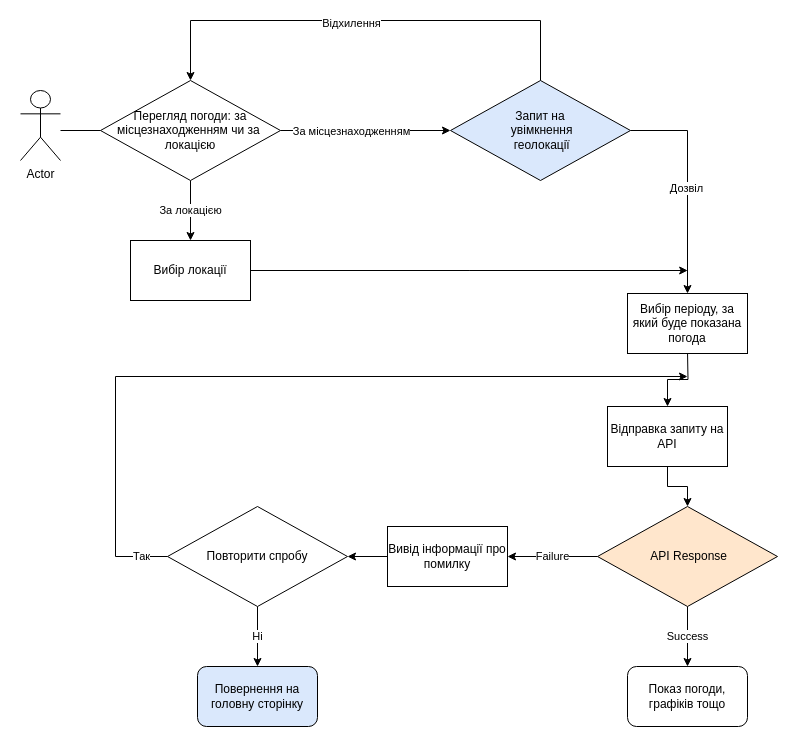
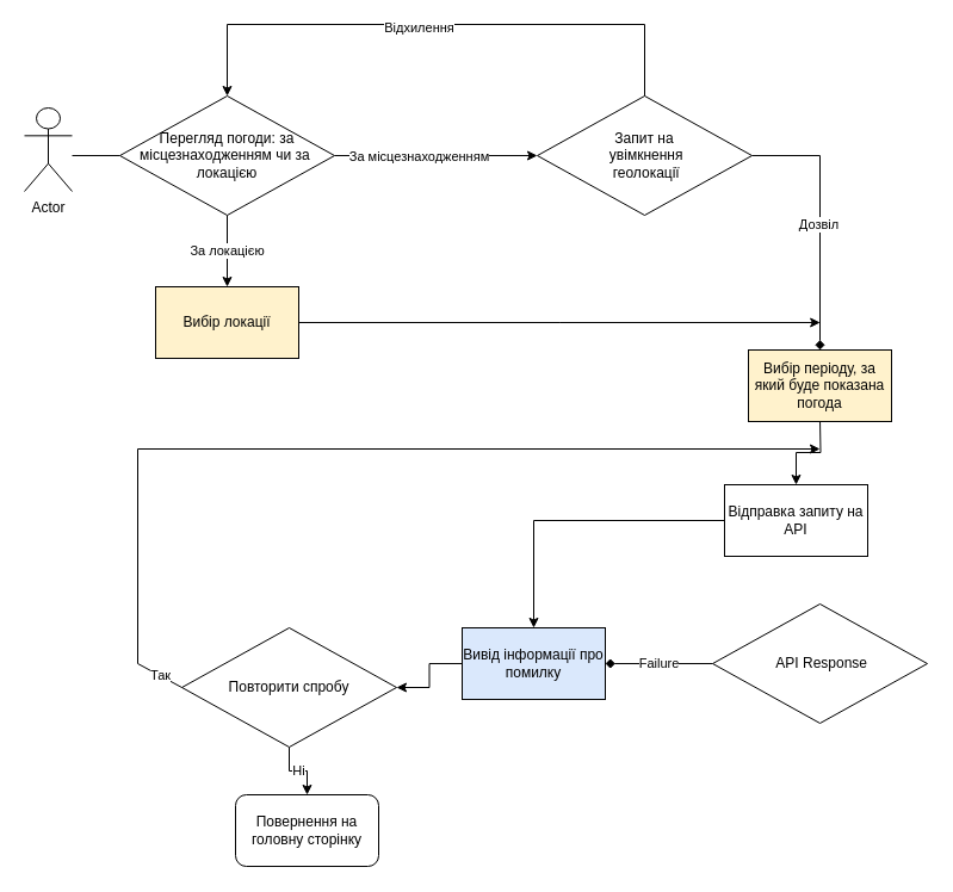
- <mxCell id="10" value="Запит на&lt;br&gt;&amp;nbsp;увімкнення&lt;br&gt;&amp;nbsp;геолокації" style="rhombus;whiteSpace=wrap;html=1;fillColor=#dae8fc;" vertex="1" parent="1"><mxGeometry x="450" y="80" width="180" height="100" as="geometry" /></mxCell>
+ <mxCell id="10" value="Запит на&lt;br&gt;&amp;nbsp;увімкнення&lt;br&gt;&amp;nbsp;геолокації" style="rhombus;whiteSpace=wrap;html=1;" vertex="1" parent="1"><mxGeometry x="450" y="80" width="180" height="100" as="geometry" /></mxCell>
- <mxCell id="18" value="Вибір локації" style="rounded=0;whiteSpace=wrap;html=1;" vertex="1" parent="1"><mxGeometry x="130" y="240" width="120" height="60" as="geometry" /></mxCell>
+ <mxCell id="18" value="Вибір локації" style="rounded=0;whiteSpace=wrap;html=1;fillColor=#fff2cc;" vertex="1" parent="1"><mxGeometry x="130" y="240" width="120" height="60" as="geometry" /></mxCell>
- <mxCell id="8" style="edgeStyle=orthogonalEdgeStyle;rounded=0;orthogonalLoop=1;jettySize=auto;html=1;exitX=1;exitY=0.5;exitDx=0;exitDy=0;" edge="1" parent="1" source="10" target="16"><mxGeometry relative="1" as="geometry" /></mxCell>
+ <mxCell id="8" style="edgeStyle=orthogonalEdgeStyle;rounded=0;orthogonalLoop=1;jettySize=auto;html=1;exitX=1;exitY=0.5;exitDx=0;exitDy=0;endArrow=diamond;" edge="1" parent="1" source="10" target="16"><mxGeometry relative="1" as="geometry" /></mxCell>
- <mxCell id="16" value="Вибір періоду, за який буде показана погода" style="rounded=0;whiteSpace=wrap;html=1;" vertex="1" parent="1"><mxGeometry x="627" y="293" width="120" height="60" as="geometry" /></mxCell>
+ <mxCell id="16" value="Вибір періоду, за який буде показана погода" style="rounded=0;whiteSpace=wrap;html=1;fillColor=#fff2cc;" vertex="1" parent="1"><mxGeometry x="627" y="293" width="120" height="60" as="geometry" /></mxCell>
- <mxCell id="19" style="edgeStyle=orthogonalEdgeStyle;rounded=0;orthogonalLoop=1;jettySize=auto;html=1;entryX=0.5;entryY=0;entryDx=0;entryDy=0;" edge="1" parent="1" source="20" target="23"><mxGeometry relative="1" as="geometry" /></mxCell>
+ <mxCell id="19" style="edgeStyle=orthogonalEdgeStyle;rounded=0;orthogonalLoop=1;jettySize=auto;html=1;" edge="1" parent="1" source="20" target="26"><mxGeometry relative="1" as="geometry" /></mxCell>
- <mxCell id="28" value="Повторити спробу" style="rhombus;whiteSpace=wrap;html=1;" vertex="1" parent="1"><mxGeometry x="167" y="506" width="180" height="100" as="geometry" /></mxCell>
+ <mxCell id="28" value="Повторити спробу" style="rhombus;whiteSpace=wrap;html=1;" vertex="1" parent="1"><mxGeometry x="152" y="526" width="180" height="100" as="geometry" /></mxCell>
- <mxCell id="26" value="Вивід інформації про помилку" style="rounded=0;whiteSpace=wrap;html=1;" vertex="1" parent="1"><mxGeometry x="387" y="526" width="120" height="60" as="geometry" /></mxCell>
+ <mxCell id="26" value="Вивід інформації про помилку" style="rounded=0;whiteSpace=wrap;html=1;fillColor=#dae8fc;" vertex="1" parent="1"><mxGeometry x="387" y="526" width="120" height="60" as="geometry" /></mxCell>
- <mxCell id="22" value="Failure" style="edgeStyle=orthogonalEdgeStyle;rounded=0;orthogonalLoop=1;jettySize=auto;html=1;" edge="1" parent="1" source="23" target="26"><mxGeometry relative="1" as="geometry"><mxPoint x="477" y="556" as="targetPoint" /><Array as="points"><mxPoint x="547" y="556" /><mxPoint x="547" y="556" /></Array></mxGeometry></mxCell>
+ <mxCell id="22" value="Failure" style="edgeStyle=orthogonalEdgeStyle;rounded=0;orthogonalLoop=1;jettySize=auto;html=1;endArrow=diamond;" edge="1" parent="1" source="23" target="26"><mxGeometry relative="1" as="geometry"><mxPoint x="477" y="556" as="targetPoint" /><Array as="points"><mxPoint x="547" y="556" /><mxPoint x="547" y="556" /></Array></mxGeometry></mxCell>
- <mxCell id="23" value="&amp;nbsp;API Response" style="rhombus;whiteSpace=wrap;html=1;fillColor=#ffe6cc;" vertex="1" parent="1"><mxGeometry x="597" y="506" width="180" height="100" as="geometry" /></mxCell>
+ <mxCell id="23" value="&amp;nbsp;API Response" style="rhombus;whiteSpace=wrap;html=1;" vertex="1" parent="1"><mxGeometry x="597" y="506" width="180" height="100" as="geometry" /></mxCell>
- <mxCell id="21" value="Success" style="edgeStyle=orthogonalEdgeStyle;rounded=0;orthogonalLoop=1;jettySize=auto;html=1;entryX=0.5;entryY=0;entryDx=0;entryDy=0;" edge="1" parent="1" source="23" target="24"><mxGeometry relative="1" as="geometry" /></mxCell>
- <mxCell id="30" value="Повернення на головну сторінку" style="rounded=1;whiteSpace=wrap;html=1;fillColor=#dae8fc;" vertex="1" parent="1"><mxGeometry x="197" y="666" width="120" height="60" as="geometry" /></mxCell>
+ <mxCell id="30" value="Повернення на головну сторінку" style="rounded=1;whiteSpace=wrap;html=1;" vertex="1" parent="1"><mxGeometry x="197" y="666" width="120" height="60" as="geometry" /></mxCell>
- <mxCell id="24" value="Показ погоди, графіків тощо" style="rounded=1;whiteSpace=wrap;html=1;" vertex="1" parent="1"><mxGeometry x="627" y="666" width="120" height="60" as="geometry" /></mxCell>
